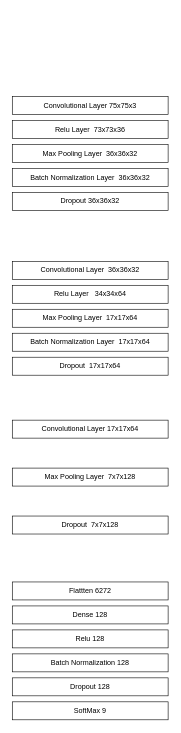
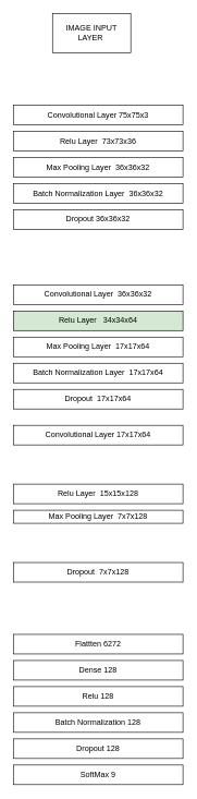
+ <mxCell id="2" value="IMAGE INPUT LAYER&amp;nbsp;" style="rounded=0;whiteSpace=wrap;html=1;" vertex="1" parent="1"><mxGeometry x="80" y="20" width="120" height="60" as="geometry" /></mxCell>
- <mxCell id="9" value="Relu Layer&amp;nbsp; &amp;nbsp;34x34x64" style="rounded=0;whiteSpace=wrap;html=1;" vertex="1" parent="1"><mxGeometry x="20" y="475" width="260" height="30" as="geometry" /></mxCell>
+ <mxCell id="9" value="Relu Layer&amp;nbsp; &amp;nbsp;34x34x64" style="rounded=0;whiteSpace=wrap;html=1;fillColor=#d5e8d4;" vertex="1" parent="1"><mxGeometry x="20" y="475" width="260" height="30" as="geometry" /></mxCell>
- <mxCell id="13" value="Convolutional Layer 17x17x64" style="rounded=0;whiteSpace=wrap;html=1;" vertex="1" parent="1"><mxGeometry x="20" y="700" width="260" height="30" as="geometry" /></mxCell>
+ <mxCell id="13" value="Convolutional Layer 17x17x64" style="rounded=0;whiteSpace=wrap;html=1;" vertex="1" parent="1"><mxGeometry x="20" y="650" width="260" height="30" as="geometry" /></mxCell>
+ <mxCell id="14" value="Relu Layer&amp;nbsp; 15x15x128" style="rounded=0;whiteSpace=wrap;html=1;" vertex="1" parent="1"><mxGeometry x="20" y="740" width="260" height="30" as="geometry" /></mxCell>
- <mxCell id="15" value="Max Pooling Layer&amp;nbsp; 7x7x128" style="rounded=0;whiteSpace=wrap;html=1;" vertex="1" parent="1"><mxGeometry x="20" y="780" width="260" height="30" as="geometry" /></mxCell>
+ <mxCell id="15" value="Max Pooling Layer&amp;nbsp; 7x7x128" style="rounded=0;whiteSpace=wrap;html=1;" vertex="1" parent="1"><mxGeometry x="20" y="780" width="260" height="20" as="geometry" /></mxCell>
